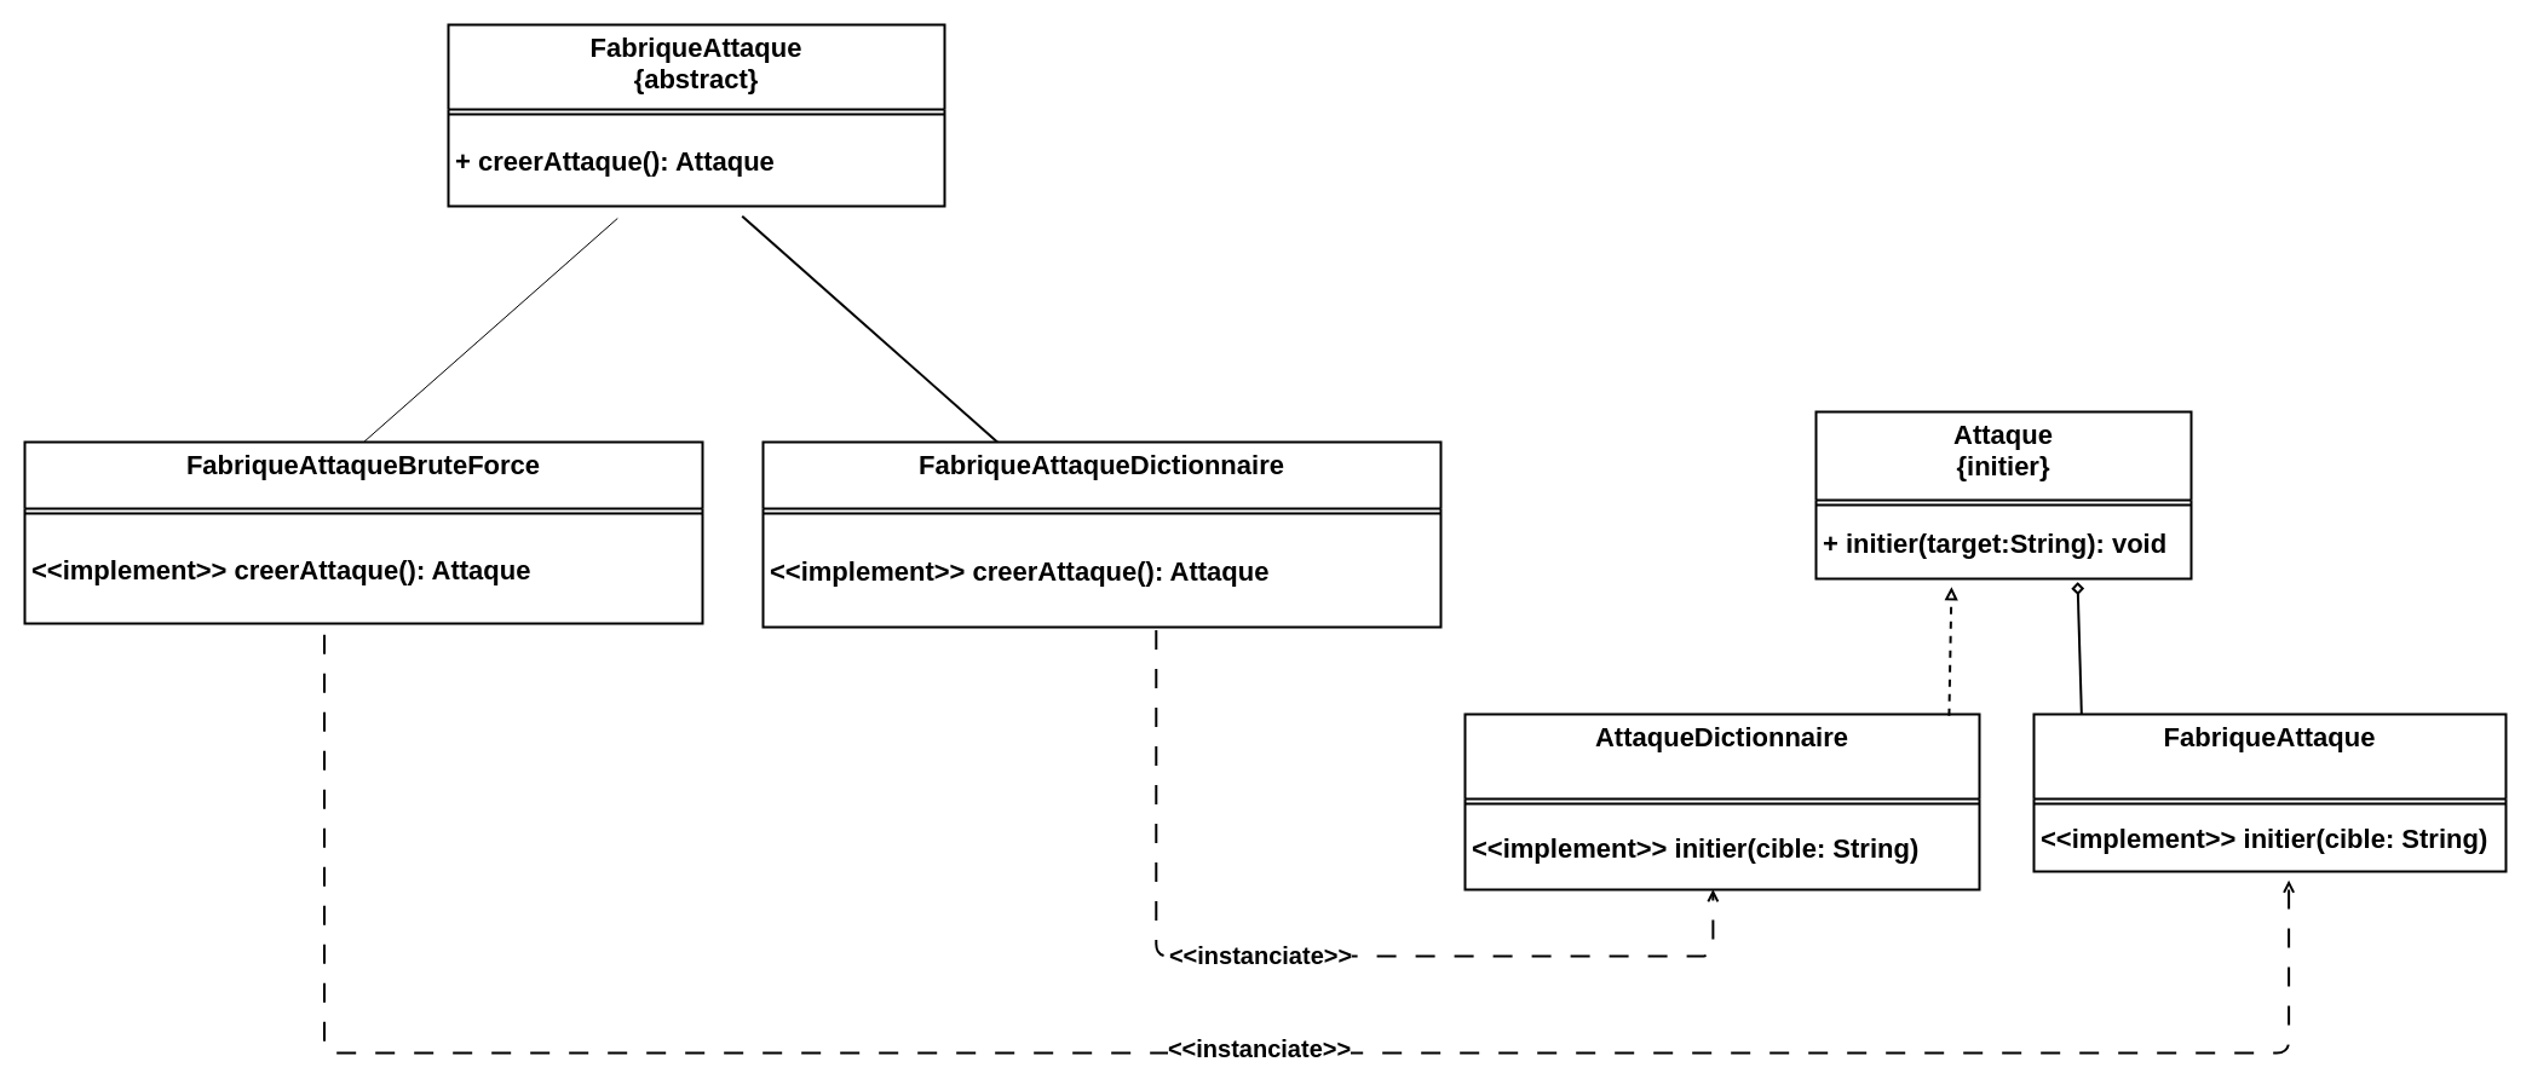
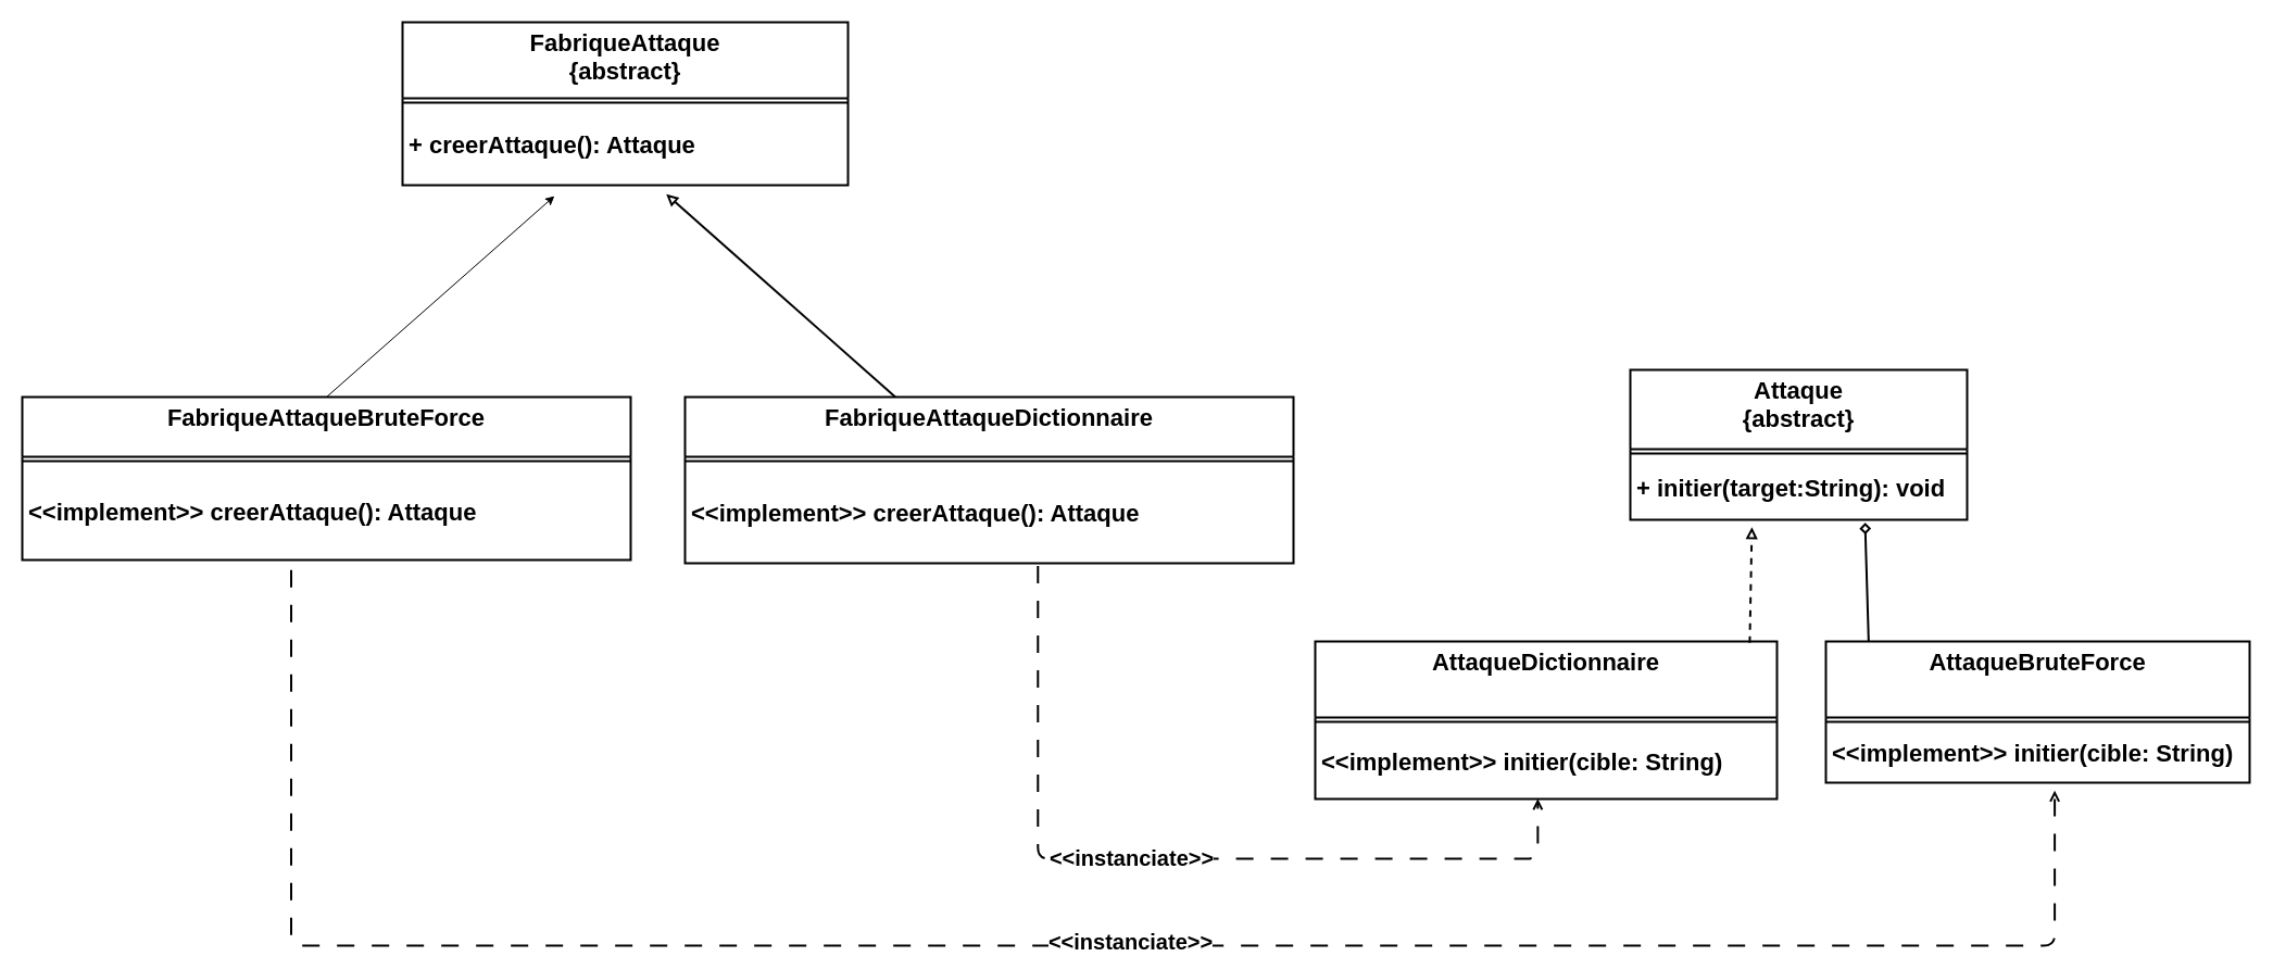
- <mxCell id="21" style="edgeStyle=none;html=1;entryX=0.592;entryY=1.115;entryDx=0;entryDy=0;entryPerimeter=0;endArrow=none;endFill=0;strokeWidth=2;fontSize=22;fontStyle=1;" parent="1" source="17" target="4" edge="1"><mxGeometry relative="1" as="geometry" /></mxCell>
+ <mxCell id="21" style="edgeStyle=none;html=1;entryX=0.592;entryY=1.115;entryDx=0;entryDy=0;entryPerimeter=0;endArrow=block;endFill=0;strokeWidth=2;fontSize=22;fontStyle=1" parent="1" source="17" target="4" edge="1"><mxGeometry relative="1" as="geometry" /></mxCell>
- <mxCell id="27" style="edgeStyle=none;html=1;exitX=0.5;exitY=0;exitDx=0;exitDy=0;entryX=0.341;entryY=1.139;entryDx=0;entryDy=0;entryPerimeter=0;endArrow=none;" edge="1" parent="1" source="24" target="4"><mxGeometry relative="1" as="geometry" /></mxCell>
+ <mxCell id="27" style="edgeStyle=none;html=1;exitX=0.5;exitY=0;exitDx=0;exitDy=0;entryX=0.341;entryY=1.139;entryDx=0;entryDy=0;entryPerimeter=0;" edge="1" parent="1" source="24" target="4"><mxGeometry relative="1" as="geometry" /></mxCell>
- <mxCell id="12" value="&lt;span&gt;Attaque&lt;br&gt;{initier}&lt;/span&gt;" style="swimlane;fontStyle=1;align=center;verticalAlign=top;childLayout=stackLayout;horizontal=1;startSize=73;horizontalStack=0;resizeParent=1;resizeParentMax=0;resizeLast=0;collapsible=0;marginBottom=0;html=1;whiteSpace=wrap;strokeWidth=2;fontSize=22;" parent="1" vertex="1"><mxGeometry x="1500" y="340" width="310" height="138" as="geometry" /></mxCell>
+ <mxCell id="12" value="&lt;span&gt;Attaque&lt;br&gt;{abstract}&lt;/span&gt;" style="swimlane;fontStyle=1;align=center;verticalAlign=top;childLayout=stackLayout;horizontal=1;startSize=73;horizontalStack=0;resizeParent=1;resizeParentMax=0;resizeLast=0;collapsible=0;marginBottom=0;html=1;whiteSpace=wrap;strokeWidth=2;fontSize=22;" parent="1" vertex="1"><mxGeometry x="1500" y="340" width="310" height="138" as="geometry" /></mxCell>
- <mxCell id="9" value="&lt;span&gt;FabriqueAttaque&lt;/span&gt;" style="swimlane;fontStyle=1;align=center;verticalAlign=top;childLayout=stackLayout;horizontal=1;startSize=70;horizontalStack=0;resizeParent=1;resizeParentMax=0;resizeLast=0;collapsible=0;marginBottom=0;html=1;whiteSpace=wrap;strokeWidth=2;fontSize=22;" parent="1" vertex="1"><mxGeometry x="1680" y="590" width="390" height="130" as="geometry" /></mxCell>
+ <mxCell id="9" value="&lt;span&gt;AttaqueBruteForce&lt;/span&gt;" style="swimlane;fontStyle=1;align=center;verticalAlign=top;childLayout=stackLayout;horizontal=1;startSize=70;horizontalStack=0;resizeParent=1;resizeParentMax=0;resizeLast=0;collapsible=0;marginBottom=0;html=1;whiteSpace=wrap;strokeWidth=2;fontSize=22;" parent="1" vertex="1"><mxGeometry x="1680" y="590" width="390" height="130" as="geometry" /></mxCell>
